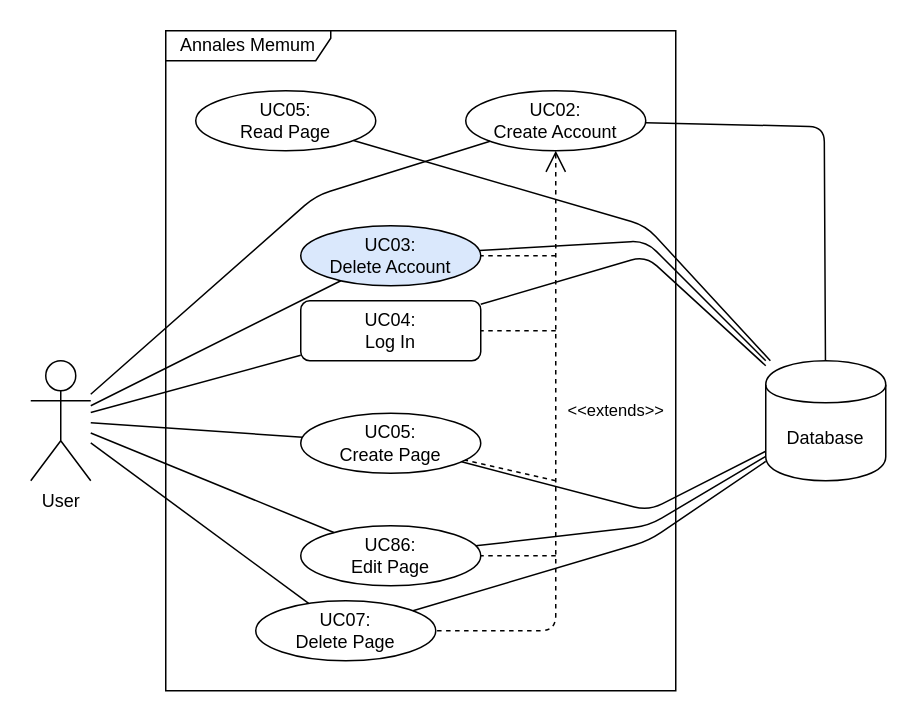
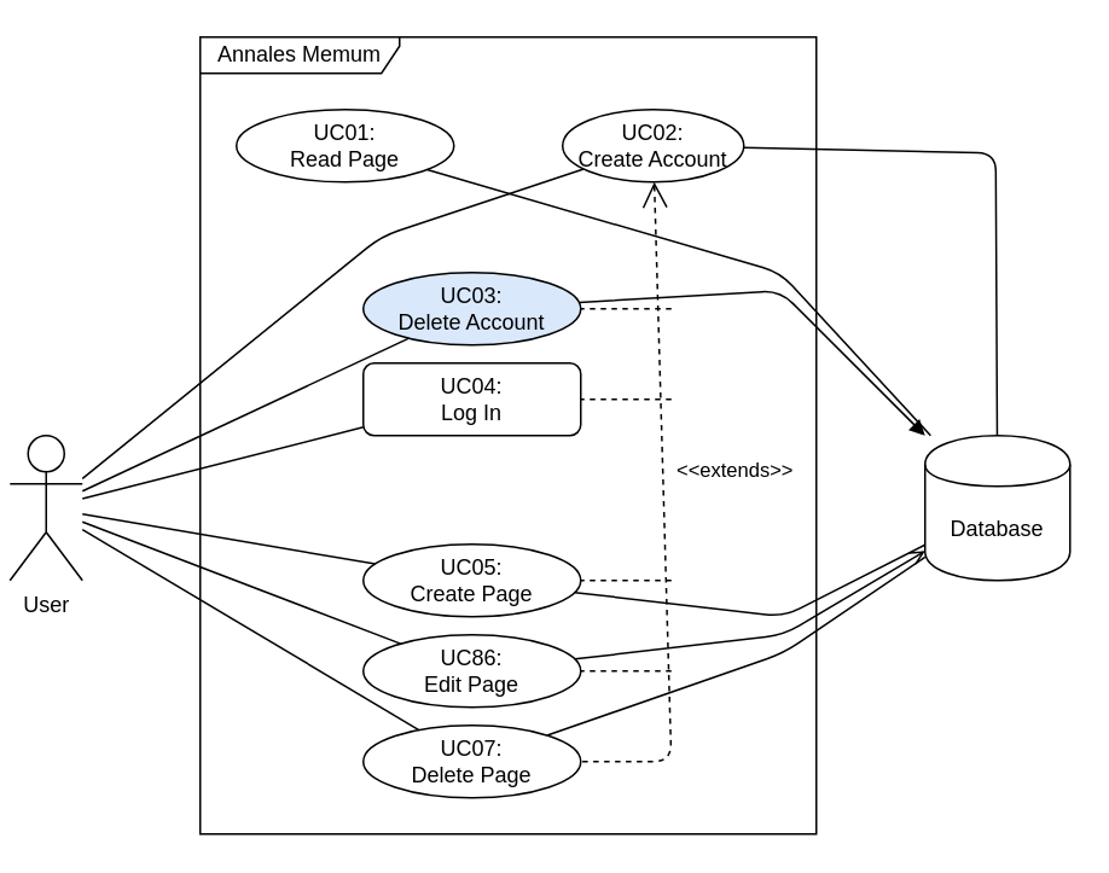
- <mxCell id="9" value="&lt;font style=&quot;font-size: 12px&quot;&gt;UC05:&lt;br&gt;Read Page&lt;br&gt;&lt;/font&gt;" style="ellipse;whiteSpace=wrap;html=1;" parent="1" vertex="1"><mxGeometry x="130" y="60" width="120" height="40" as="geometry" /></mxCell>
+ <mxCell id="9" value="&lt;font style=&quot;font-size: 12px&quot;&gt;UC01:&lt;br&gt;Read Page&lt;br&gt;&lt;/font&gt;" style="ellipse;whiteSpace=wrap;html=1;" parent="1" vertex="1"><mxGeometry x="130" y="60" width="120" height="40" as="geometry" /></mxCell>
- <mxCell id="4" value="&lt;font style=&quot;font-size: 12px&quot;&gt;UC02:&lt;br&gt;Create Account&lt;br&gt;&lt;/font&gt;" style="ellipse;whiteSpace=wrap;html=1;" parent="1" vertex="1"><mxGeometry x="310" y="60" width="120" height="40" as="geometry" /></mxCell>
+ <mxCell id="4" value="&lt;font style=&quot;font-size: 12px&quot;&gt;UC02:&lt;br&gt;Create Account&lt;br&gt;&lt;/font&gt;" style="ellipse;whiteSpace=wrap;html=1;" parent="1" vertex="1"><mxGeometry x="310" y="60" width="100" height="40" as="geometry" /></mxCell>
- <mxCell id="26" value="" style="endArrow=none;html=1;" edge="1" parent="1" source="5" target="23"><mxGeometry width="50" height="50" relative="1" as="geometry"><mxPoint x="326.579" y="186.656" as="sourcePoint" /><mxPoint x="520" y="260" as="targetPoint" /><Array as="points"><mxPoint x="430" y="170" /></Array></mxGeometry></mxCell>
- <mxCell id="25" value="" style="endArrow=none;html=1;" edge="1" parent="1" source="10" target="23"><mxGeometry width="50" height="50" relative="1" as="geometry"><mxPoint x="248" y="102" as="sourcePoint" /><mxPoint x="525.714" y="250" as="targetPoint" /><Array as="points"><mxPoint x="430" y="160" /></Array></mxGeometry></mxCell>
+ <mxCell id="25" value="" style="endArrow=block;html=1;" edge="1" parent="1" source="10" target="23"><mxGeometry width="50" height="50" relative="1" as="geometry"><mxPoint x="248" y="102" as="sourcePoint" /><mxPoint x="525.714" y="250" as="targetPoint" /><Array as="points"><mxPoint x="430" y="160" /></Array></mxGeometry></mxCell>
- <mxCell id="2" value="User" style="shape=umlActor;verticalLabelPosition=bottom;labelBackgroundColor=#ffffff;verticalAlign=top;html=1;outlineConnect=0;" parent="1" vertex="1"><mxGeometry x="20" y="240" width="40" height="80" as="geometry" /></mxCell>
+ <mxCell id="2" value="User" style="shape=umlActor;verticalLabelPosition=bottom;labelBackgroundColor=#ffffff;verticalAlign=top;html=1;outlineConnect=0;" parent="1" vertex="1"><mxGeometry x="5" y="240" width="40" height="80" as="geometry" /></mxCell>
- <mxCell id="6" value="&lt;font style=&quot;font-size: 12px&quot;&gt;UC05:&lt;br&gt;Create Page&lt;br&gt;&lt;/font&gt;" style="ellipse;whiteSpace=wrap;html=1;" parent="1" vertex="1"><mxGeometry x="200" y="275" width="120" height="40" as="geometry" /></mxCell>
+ <mxCell id="6" value="&lt;font style=&quot;font-size: 12px&quot;&gt;UC05:&lt;br&gt;Create Page&lt;br&gt;&lt;/font&gt;" style="ellipse;whiteSpace=wrap;html=1;" parent="1" vertex="1"><mxGeometry x="200" y="300" width="120" height="40" as="geometry" /></mxCell>
- <mxCell id="28" value="" style="endArrow=none;html=1;" edge="1" parent="1" source="7" target="23"><mxGeometry width="50" height="50" relative="1" as="geometry"><mxPoint x="318.579" y="424.656" as="sourcePoint" /><mxPoint x="512" y="498" as="targetPoint" /><Array as="points"><mxPoint x="432" y="350" /></Array></mxGeometry></mxCell>
+ <mxCell id="28" value="" style="endArrow=open;html=1;" edge="1" parent="1" source="7" target="23"><mxGeometry width="50" height="50" relative="1" as="geometry"><mxPoint x="318.579" y="424.656" as="sourcePoint" /><mxPoint x="512" y="498" as="targetPoint" /><Array as="points"><mxPoint x="432" y="350" /></Array></mxGeometry></mxCell>
- <mxCell id="8" value="&lt;font style=&quot;font-size: 12px&quot;&gt;UC07:&lt;br&gt;Delete Page&lt;br&gt;&lt;/font&gt;" style="ellipse;whiteSpace=wrap;html=1;" parent="1" vertex="1"><mxGeometry x="170" y="400" width="120" height="40" as="geometry" /></mxCell>
+ <mxCell id="8" value="&lt;font style=&quot;font-size: 12px&quot;&gt;UC07:&lt;br&gt;Delete Page&lt;br&gt;&lt;/font&gt;" style="ellipse;whiteSpace=wrap;html=1;" parent="1" vertex="1"><mxGeometry x="200" y="400" width="120" height="40" as="geometry" /></mxCell>
